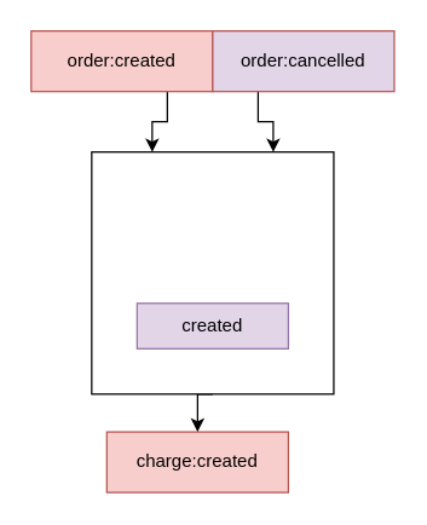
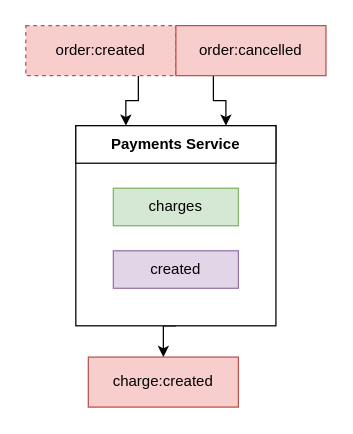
- <mxCell id="3" value="order:created" style="rounded=0;whiteSpace=wrap;html=1;fillColor=#f8cecc;strokeColor=#b85450;" vertex="1" parent="1"><mxGeometry x="20" y="20" width="120" height="40" as="geometry" /></mxCell>
+ <mxCell id="3" value="order:created" style="rounded=0;whiteSpace=wrap;html=1;fillColor=#f8cecc;strokeColor=#b85450;dashed=1;" vertex="1" parent="1"><mxGeometry x="20" y="20" width="120" height="40" as="geometry" /></mxCell>
- <mxCell id="5" value="order:cancelled" style="rounded=0;whiteSpace=wrap;html=1;fillColor=#e1d5e7;strokeColor=#b85450;" vertex="1" parent="1"><mxGeometry x="140" y="20" width="120" height="40" as="geometry" /></mxCell>
+ <mxCell id="5" value="order:cancelled" style="rounded=0;whiteSpace=wrap;html=1;fillColor=#f8cecc;strokeColor=#b85450;" vertex="1" parent="1"><mxGeometry x="140" y="20" width="120" height="40" as="geometry" /></mxCell>
+ <mxCell id="9" value="Payments Service" style="rounded=0;whiteSpace=wrap;html=1;fontStyle=1" vertex="1" parent="1"><mxGeometry x="60" y="100" width="160" height="30" as="geometry" /></mxCell>
+ <mxCell id="10" value="charges" style="rounded=0;whiteSpace=wrap;html=1;fillColor=#d5e8d4;strokeColor=#82b366;" vertex="1" parent="1"><mxGeometry x="90" y="150" width="100" height="30" as="geometry" /></mxCell>
